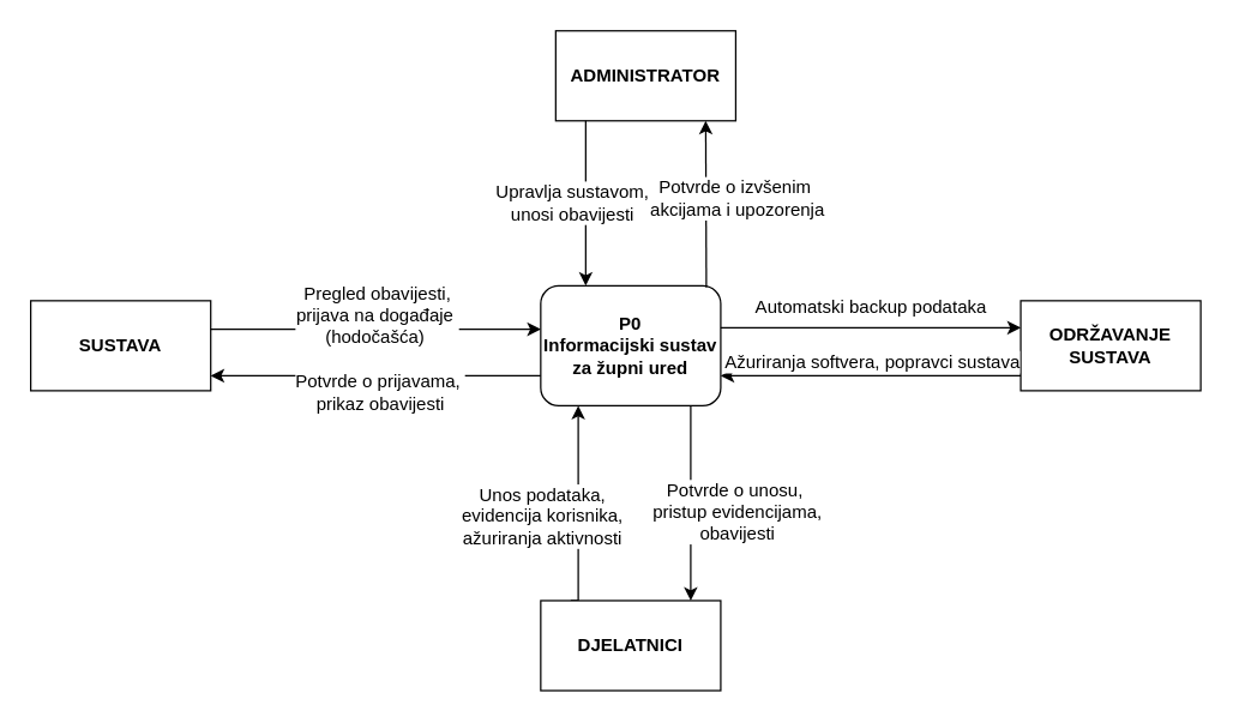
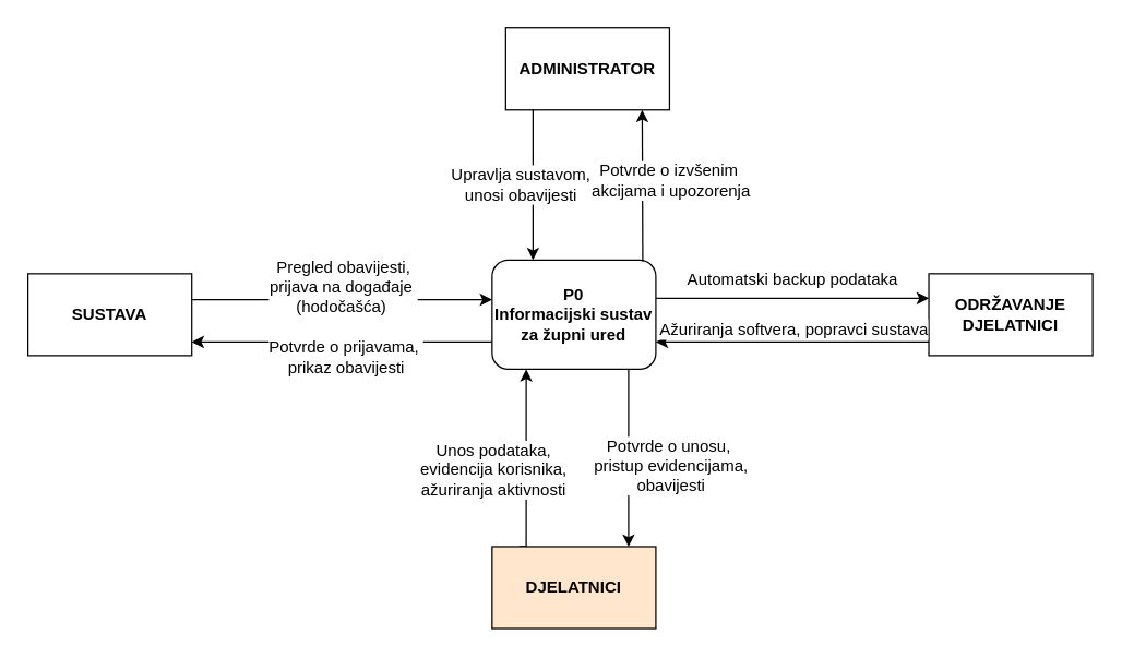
- <mxCell id="6" value="&lt;b&gt;ODRŽAVANJE SUSTAVA&lt;/b&gt;" style="rounded=0;whiteSpace=wrap;html=1;" vertex="1" parent="1"><mxGeometry x="680" y="200" width="120" height="60" as="geometry" /></mxCell>
+ <mxCell id="6" value="&lt;b&gt;ODRŽAVANJE DJELATNICI&lt;/b&gt;" style="rounded=0;whiteSpace=wrap;html=1;" vertex="1" parent="1"><mxGeometry x="680" y="200" width="120" height="60" as="geometry" /></mxCell>
- <mxCell id="22" value="&lt;b&gt;DJELATNICI&lt;/b&gt;" style="rounded=0;whiteSpace=wrap;html=1;" vertex="1" parent="1"><mxGeometry x="360" y="400" width="120" height="60" as="geometry" /></mxCell>
+ <mxCell id="22" value="&lt;b&gt;DJELATNICI&lt;/b&gt;" style="rounded=0;whiteSpace=wrap;html=1;fillColor=#ffe6cc;" vertex="1" parent="1"><mxGeometry x="360" y="400" width="120" height="60" as="geometry" /></mxCell>
